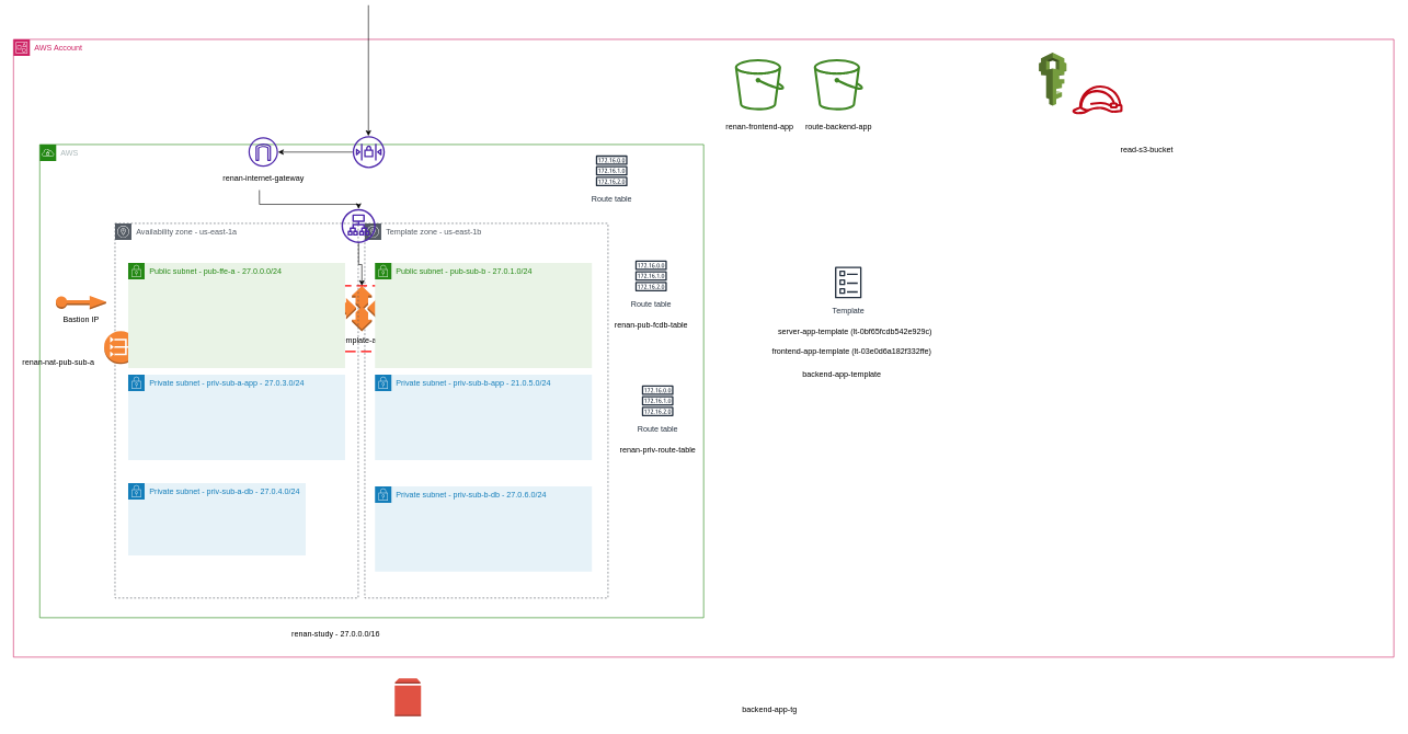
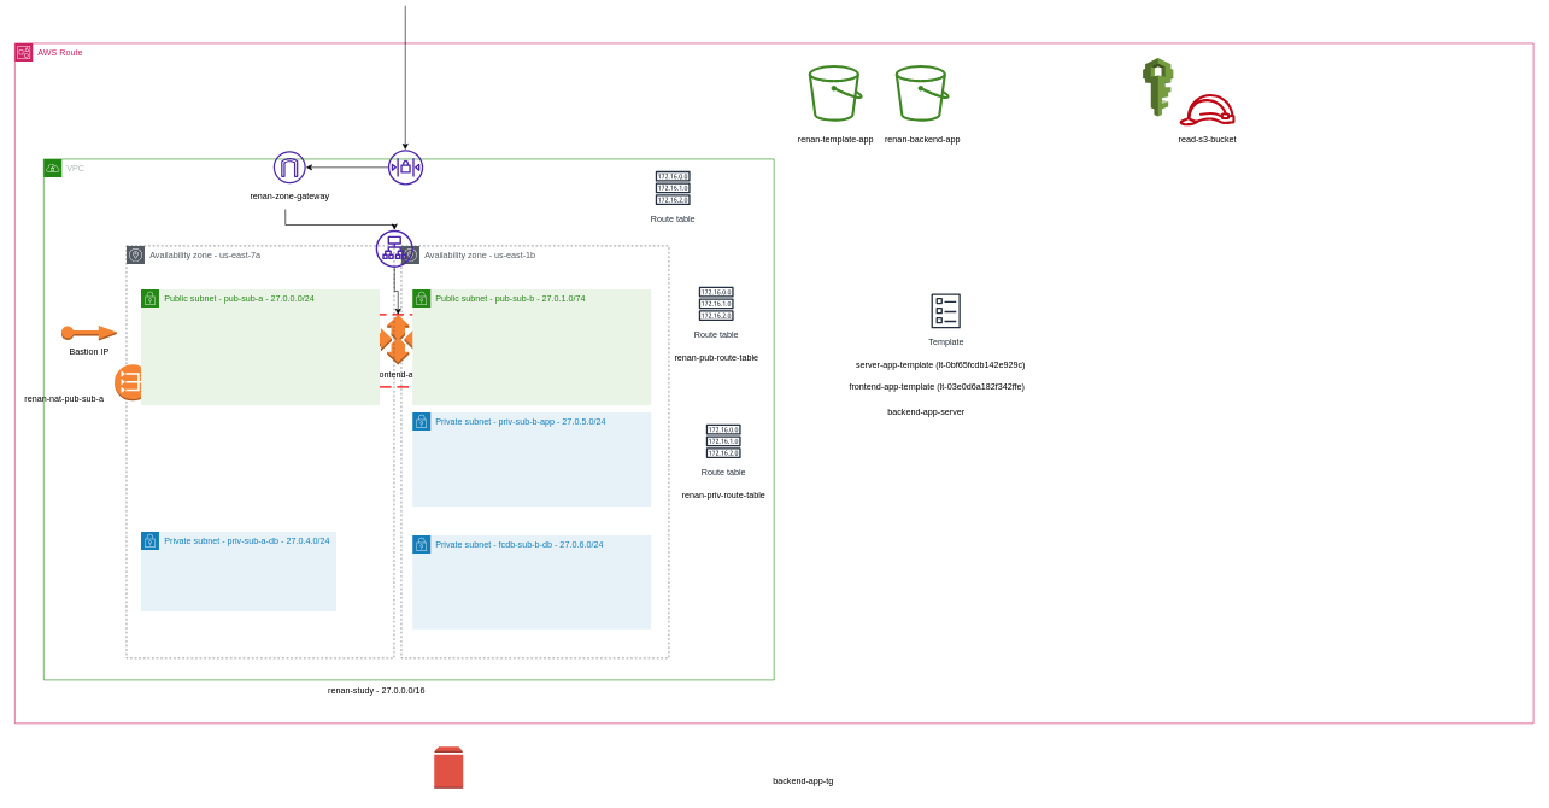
- <mxCell id="36" value="AWS Account" style="points=[[0,0],[0.25,0],[0.5,0],[0.75,0],[1,0],[1,0.25],[1,0.5],[1,0.75],[1,1],[0.75,1],[0.5,1],[0.25,1],[0,1],[0,0.75],[0,0.5],[0,0.25]];outlineConnect=0;gradientColor=none;html=1;whiteSpace=wrap;fontSize=12;fontStyle=0;container=1;pointerEvents=0;collapsible=0;recursiveResize=0;shape=mxgraph.aws4.group;grIcon=mxgraph.aws4.group_account;strokeColor=#CD2264;fillColor=none;verticalAlign=top;align=left;spacingLeft=30;fontColor=#CD2264;dashed=0;" parent="1" vertex="1"><mxGeometry x="20" y="20" width="2100" height="940" as="geometry" /></mxCell>
+ <mxCell id="36" value="AWS Route" style="points=[[0,0],[0.25,0],[0.5,0],[0.75,0],[1,0],[1,0.25],[1,0.5],[1,0.75],[1,1],[0.75,1],[0.5,1],[0.25,1],[0,1],[0,0.75],[0,0.5],[0,0.25]];outlineConnect=0;gradientColor=none;html=1;whiteSpace=wrap;fontSize=12;fontStyle=0;container=1;pointerEvents=0;collapsible=0;recursiveResize=0;shape=mxgraph.aws4.group;grIcon=mxgraph.aws4.group_account;strokeColor=#CD2264;fillColor=none;verticalAlign=top;align=left;spacingLeft=30;fontColor=#CD2264;dashed=0;" parent="1" vertex="1"><mxGeometry x="20" y="20" width="2100" height="940" as="geometry" /></mxCell>
- <mxCell id="41" value="renan-frontend-app" style="text;html=1;align=center;verticalAlign=middle;resizable=0;points=[];autosize=1;strokeColor=none;fillColor=none;" parent="39" vertex="1"><mxGeometry y="88" width="130" height="30" as="geometry" /></mxCell>
+ <mxCell id="41" value="renan-template-app" style="text;html=1;align=center;verticalAlign=middle;resizable=0;points=[];autosize=1;strokeColor=none;fillColor=none;" parent="39" vertex="1"><mxGeometry y="88" width="130" height="30" as="geometry" /></mxCell>
- <mxCell id="44" value="route-backend-app" style="text;html=1;align=center;verticalAlign=middle;resizable=0;points=[];autosize=1;strokeColor=none;fillColor=none;" parent="42" vertex="1"><mxGeometry y="88" width="130" height="30" as="geometry" /></mxCell>
+ <mxCell id="44" value="renan-backend-app" style="text;html=1;align=center;verticalAlign=middle;resizable=0;points=[];autosize=1;strokeColor=none;fillColor=none;" parent="42" vertex="1"><mxGeometry y="88" width="130" height="30" as="geometry" /></mxCell>
- <mxCell id="48" value="read-s3-bucket" style="text;html=1;align=center;verticalAlign=middle;resizable=0;points=[];autosize=1;strokeColor=none;fillColor=none;" parent="36" vertex="1"><mxGeometry x="1674" y="153" width="100" height="30" as="geometry" /></mxCell>
+ <mxCell id="48" value="read-s3-bucket" style="text;html=1;align=center;verticalAlign=middle;resizable=0;points=[];autosize=1;strokeColor=none;fillColor=none;" parent="36" vertex="1"><mxGeometry x="1599" y="118" width="100" height="30" as="geometry" /></mxCell>
- <mxCell id="2" value="AWS" style="points=[[0,0],[0.25,0],[0.5,0],[0.75,0],[1,0],[1,0.25],[1,0.5],[1,0.75],[1,1],[0.75,1],[0.5,1],[0.25,1],[0,1],[0,0.75],[0,0.5],[0,0.25]];outlineConnect=0;gradientColor=none;html=1;whiteSpace=wrap;fontSize=12;fontStyle=0;container=1;pointerEvents=0;collapsible=0;recursiveResize=0;shape=mxgraph.aws4.group;grIcon=mxgraph.aws4.group_vpc;strokeColor=#248814;fillColor=none;verticalAlign=top;align=left;spacingLeft=30;fontColor=#AAB7B8;dashed=0;" parent="1" vertex="1"><mxGeometry x="60" y="180" width="1010" height="720" as="geometry" /></mxCell>
+ <mxCell id="2" value="VPC" style="points=[[0,0],[0.25,0],[0.5,0],[0.75,0],[1,0],[1,0.25],[1,0.5],[1,0.75],[1,1],[0.75,1],[0.5,1],[0.25,1],[0,1],[0,0.75],[0,0.5],[0,0.25]];outlineConnect=0;gradientColor=none;html=1;whiteSpace=wrap;fontSize=12;fontStyle=0;container=1;pointerEvents=0;collapsible=0;recursiveResize=0;shape=mxgraph.aws4.group;grIcon=mxgraph.aws4.group_vpc;strokeColor=#248814;fillColor=none;verticalAlign=top;align=left;spacingLeft=30;fontColor=#AAB7B8;dashed=0;" parent="1" vertex="1"><mxGeometry x="60" y="180" width="1010" height="720" as="geometry" /></mxCell>
- <mxCell id="30" value="renan-internet-gateway" style="text;html=1;align=center;verticalAlign=middle;resizable=0;points=[];autosize=1;strokeColor=none;fillColor=none;" parent="28" vertex="1"><mxGeometry y="48" width="150" height="30" as="geometry" /></mxCell>
+ <mxCell id="30" value="renan-zone-gateway" style="text;html=1;align=center;verticalAlign=middle;resizable=0;points=[];autosize=1;strokeColor=none;fillColor=none;" parent="28" vertex="1"><mxGeometry y="48" width="150" height="30" as="geometry" /></mxCell>
- <mxCell id="11" value="Availability zone - us-east-1a" style="sketch=0;outlineConnect=0;gradientColor=none;html=1;whiteSpace=wrap;fontSize=12;fontStyle=0;shape=mxgraph.aws4.group;grIcon=mxgraph.aws4.group_availability_zone;strokeColor=#545B64;fillColor=none;verticalAlign=top;align=left;spacingLeft=30;fontColor=#545B64;dashed=1;" parent="10" vertex="1"><mxGeometry width="370" height="570" as="geometry" /></mxCell>
+ <mxCell id="11" value="Availability zone - us-east-7a" style="sketch=0;outlineConnect=0;gradientColor=none;html=1;whiteSpace=wrap;fontSize=12;fontStyle=0;shape=mxgraph.aws4.group;grIcon=mxgraph.aws4.group_availability_zone;strokeColor=#545B64;fillColor=none;verticalAlign=top;align=left;spacingLeft=30;fontColor=#545B64;dashed=1;" parent="10" vertex="1"><mxGeometry width="370" height="570" as="geometry" /></mxCell>
- <mxCell id="4" value="Template zone - us-east-1b" style="sketch=0;outlineConnect=0;gradientColor=none;html=1;whiteSpace=wrap;fontSize=12;fontStyle=0;shape=mxgraph.aws4.group;grIcon=mxgraph.aws4.group_availability_zone;strokeColor=#545B64;fillColor=none;verticalAlign=top;align=left;spacingLeft=30;fontColor=#545B64;dashed=1;" parent="3" vertex="1"><mxGeometry width="370" height="570" as="geometry" /></mxCell>
+ <mxCell id="4" value="Availability zone - us-east-1b" style="sketch=0;outlineConnect=0;gradientColor=none;html=1;whiteSpace=wrap;fontSize=12;fontStyle=0;shape=mxgraph.aws4.group;grIcon=mxgraph.aws4.group_availability_zone;strokeColor=#545B64;fillColor=none;verticalAlign=top;align=left;spacingLeft=30;fontColor=#545B64;dashed=1;" parent="3" vertex="1"><mxGeometry width="370" height="570" as="geometry" /></mxCell>
- <mxCell id="38" value="Public subnet - pub-ffe-a - 27.0.0.0/24&lt;span style=&quot;&quot;&gt;&#09;&lt;/span&gt;" style="points=[[0,0],[0.25,0],[0.5,0],[0.75,0],[1,0],[1,0.25],[1,0.5],[1,0.75],[1,1],[0.75,1],[0.5,1],[0.25,1],[0,1],[0,0.75],[0,0.5],[0,0.25]];outlineConnect=0;gradientColor=none;html=1;whiteSpace=wrap;fontSize=12;fontStyle=0;container=1;pointerEvents=0;collapsible=0;recursiveResize=0;shape=mxgraph.aws4.group;grIcon=mxgraph.aws4.group_security_group;grStroke=0;strokeColor=#248814;fillColor=#E9F3E6;verticalAlign=top;align=left;spacingLeft=30;fontColor=#248814;dashed=0;" parent="36" vertex="1"><mxGeometry x="174.5" y="340" width="330" height="160" as="geometry" /></mxCell>
+ <mxCell id="38" value="Public subnet - pub-sub-a - 27.0.0.0/24&lt;span style=&quot;&quot;&gt;&#09;&lt;/span&gt;" style="points=[[0,0],[0.25,0],[0.5,0],[0.75,0],[1,0],[1,0.25],[1,0.5],[1,0.75],[1,1],[0.75,1],[0.5,1],[0.25,1],[0,1],[0,0.75],[0,0.5],[0,0.25]];outlineConnect=0;gradientColor=none;html=1;whiteSpace=wrap;fontSize=12;fontStyle=0;container=1;pointerEvents=0;collapsible=0;recursiveResize=0;shape=mxgraph.aws4.group;grIcon=mxgraph.aws4.group_security_group;grStroke=0;strokeColor=#248814;fillColor=#E9F3E6;verticalAlign=top;align=left;spacingLeft=30;fontColor=#248814;dashed=0;" parent="36" vertex="1"><mxGeometry x="174.5" y="340" width="330" height="160" as="geometry" /></mxCell>
- <mxCell id="37" value="Public subnet - pub-sub-b - 27.0.1.0/24&lt;span style=&quot;&quot;&gt;&#09;&lt;/span&gt;" style="points=[[0,0],[0.25,0],[0.5,0],[0.75,0],[1,0],[1,0.25],[1,0.5],[1,0.75],[1,1],[0.75,1],[0.5,1],[0.25,1],[0,1],[0,0.75],[0,0.5],[0,0.25]];outlineConnect=0;gradientColor=none;html=1;whiteSpace=wrap;fontSize=12;fontStyle=0;container=1;pointerEvents=0;collapsible=0;recursiveResize=0;shape=mxgraph.aws4.group;grIcon=mxgraph.aws4.group_security_group;grStroke=0;strokeColor=#248814;fillColor=#E9F3E6;verticalAlign=top;align=left;spacingLeft=30;fontColor=#248814;dashed=0;" parent="36" vertex="1"><mxGeometry x="550" y="340" width="330" height="160" as="geometry" /></mxCell>
+ <mxCell id="37" value="Public subnet - pub-sub-b - 27.0.1.0/74&lt;span style=&quot;&quot;&gt;&#09;&lt;/span&gt;" style="points=[[0,0],[0.25,0],[0.5,0],[0.75,0],[1,0],[1,0.25],[1,0.5],[1,0.75],[1,1],[0.75,1],[0.5,1],[0.25,1],[0,1],[0,0.75],[0,0.5],[0,0.25]];outlineConnect=0;gradientColor=none;html=1;whiteSpace=wrap;fontSize=12;fontStyle=0;container=1;pointerEvents=0;collapsible=0;recursiveResize=0;shape=mxgraph.aws4.group;grIcon=mxgraph.aws4.group_security_group;grStroke=0;strokeColor=#248814;fillColor=#E9F3E6;verticalAlign=top;align=left;spacingLeft=30;fontColor=#248814;dashed=0;" parent="36" vertex="1"><mxGeometry x="550" y="340" width="330" height="160" as="geometry" /></mxCell>
- <mxCell id="55" value="Template" style="sketch=0;outlineConnect=0;fontColor=#232F3E;gradientColor=none;strokeColor=#232F3E;fillColor=#ffffff;dashed=0;verticalLabelPosition=bottom;verticalAlign=top;align=center;html=1;fontSize=12;fontStyle=0;aspect=fixed;shape=mxgraph.aws4.resourceIcon;resIcon=mxgraph.aws4.template;" parent="36" vertex="1"><mxGeometry x="1240" y="340" width="60" height="60" as="geometry" /></mxCell>
+ <mxCell id="55" value="Template" style="sketch=0;outlineConnect=0;fontColor=#232F3E;gradientColor=none;strokeColor=#232F3E;fillColor=#ffffff;dashed=0;verticalLabelPosition=bottom;verticalAlign=top;align=center;html=1;fontSize=12;fontStyle=0;aspect=fixed;shape=mxgraph.aws4.resourceIcon;resIcon=mxgraph.aws4.template;" parent="36" vertex="1"><mxGeometry x="1240" y="340" width="95" height="60" as="geometry" /></mxCell>
- <mxCell id="51" value="renan-pub-fcdb-table" style="text;html=1;align=center;verticalAlign=middle;resizable=0;points=[];autosize=1;strokeColor=none;fillColor=none;" parent="49" vertex="1"><mxGeometry y="90" width="140" height="30" as="geometry" /></mxCell>
+ <mxCell id="51" value="renan-pub-route-table" style="text;html=1;align=center;verticalAlign=middle;resizable=0;points=[];autosize=1;strokeColor=none;fillColor=none;" parent="49" vertex="1"><mxGeometry y="90" width="140" height="30" as="geometry" /></mxCell>
- <mxCell id="56" value="server-app-template (lt-0bf65fcdb542e929c)" style="text;html=1;align=center;verticalAlign=middle;resizable=0;points=[];autosize=1;strokeColor=none;fillColor=none;" parent="36" vertex="1"><mxGeometry x="1150" y="430" width="260" height="30" as="geometry" /></mxCell>
+ <mxCell id="56" value="server-app-template (lt-0bf65fcdb142e929c)" style="text;html=1;align=center;verticalAlign=middle;resizable=0;points=[];autosize=1;strokeColor=none;fillColor=none;" parent="36" vertex="1"><mxGeometry x="1150" y="430" width="260" height="30" as="geometry" /></mxCell>
- <mxCell id="7" value="template-asg" style="text;html=1;align=center;verticalAlign=middle;resizable=0;points=[];autosize=1;strokeColor=none;fillColor=none;" parent="5" vertex="1"><mxGeometry y="69.31" width="90" height="30" as="geometry" /></mxCell>
+ <mxCell id="7" value="frontend-asg" style="text;html=1;align=center;verticalAlign=middle;resizable=0;points=[];autosize=1;strokeColor=none;fillColor=none;" parent="5" vertex="1"><mxGeometry y="69.31" width="90" height="30" as="geometry" /></mxCell>
- <mxCell id="57" value="frontend-app-template (lt-03e0d6a182f332ffe)" style="text;html=1;align=center;verticalAlign=middle;resizable=0;points=[];autosize=1;strokeColor=none;fillColor=none;" parent="36" vertex="1"><mxGeometry x="1140" y="460" width="270" height="30" as="geometry" /></mxCell>
+ <mxCell id="57" value="frontend-app-template (lt-03e0d6a182f342ffe)" style="text;html=1;align=center;verticalAlign=middle;resizable=0;points=[];autosize=1;strokeColor=none;fillColor=none;" parent="36" vertex="1"><mxGeometry x="1140" y="460" width="270" height="30" as="geometry" /></mxCell>
- <mxCell id="60" value="backend-app-template" style="text;html=1;align=center;verticalAlign=middle;resizable=0;points=[];autosize=1;strokeColor=none;fillColor=none;" vertex="1" parent="1"><mxGeometry x="1210" y="515" width="140" height="30" as="geometry" /></mxCell>
+ <mxCell id="60" value="backend-app-server" style="text;html=1;align=center;verticalAlign=middle;resizable=0;points=[];autosize=1;strokeColor=none;fillColor=none;" vertex="1" parent="1"><mxGeometry x="1210" y="515" width="140" height="30" as="geometry" /></mxCell>
- <mxCell id="54" value="Private subnet - priv-sub-b-app - 21.0.5.0/24&lt;span style=&quot;&quot;&gt;&#09;&lt;/span&gt;" style="points=[[0,0],[0.25,0],[0.5,0],[0.75,0],[1,0],[1,0.25],[1,0.5],[1,0.75],[1,1],[0.75,1],[0.5,1],[0.25,1],[0,1],[0,0.75],[0,0.5],[0,0.25]];outlineConnect=0;gradientColor=none;html=1;whiteSpace=wrap;fontSize=12;fontStyle=0;container=1;pointerEvents=0;collapsible=0;recursiveResize=0;shape=mxgraph.aws4.group;grIcon=mxgraph.aws4.group_security_group;grStroke=0;strokeColor=#147EBA;fillColor=#E6F2F8;verticalAlign=top;align=left;spacingLeft=30;fontColor=#147EBA;dashed=0;" parent="36" vertex="1"><mxGeometry x="550" y="510" width="330" height="130" as="geometry" /></mxCell>
+ <mxCell id="54" value="Private subnet - priv-sub-b-app - 27.0.5.0/24&lt;span style=&quot;&quot;&gt;&#09;&lt;/span&gt;" style="points=[[0,0],[0.25,0],[0.5,0],[0.75,0],[1,0],[1,0.25],[1,0.5],[1,0.75],[1,1],[0.75,1],[0.5,1],[0.25,1],[0,1],[0,0.75],[0,0.5],[0,0.25]];outlineConnect=0;gradientColor=none;html=1;whiteSpace=wrap;fontSize=12;fontStyle=0;container=1;pointerEvents=0;collapsible=0;recursiveResize=0;shape=mxgraph.aws4.group;grIcon=mxgraph.aws4.group_security_group;grStroke=0;strokeColor=#147EBA;fillColor=#E6F2F8;verticalAlign=top;align=left;spacingLeft=30;fontColor=#147EBA;dashed=0;" parent="36" vertex="1"><mxGeometry x="550" y="510" width="330" height="130" as="geometry" /></mxCell>
- <mxCell id="52" value="Private subnet - priv-sub-a-app - 27.0.3.0/24&lt;span style=&quot;&quot;&gt;&#09;&lt;/span&gt;" style="points=[[0,0],[0.25,0],[0.5,0],[0.75,0],[1,0],[1,0.25],[1,0.5],[1,0.75],[1,1],[0.75,1],[0.5,1],[0.25,1],[0,1],[0,0.75],[0,0.5],[0,0.25]];outlineConnect=0;gradientColor=none;html=1;whiteSpace=wrap;fontSize=12;fontStyle=0;container=1;pointerEvents=0;collapsible=0;recursiveResize=0;shape=mxgraph.aws4.group;grIcon=mxgraph.aws4.group_security_group;grStroke=0;strokeColor=#147EBA;fillColor=#E6F2F8;verticalAlign=top;align=left;spacingLeft=30;fontColor=#147EBA;dashed=0;" parent="36" vertex="1"><mxGeometry x="174.5" y="510" width="330" height="130" as="geometry" /></mxCell>
- <mxCell id="53" value="Private subnet - priv-sub-b-db - 27.0.6.0/24&lt;span style=&quot;&quot;&gt;&#09;&lt;/span&gt;" style="points=[[0,0],[0.25,0],[0.5,0],[0.75,0],[1,0],[1,0.25],[1,0.5],[1,0.75],[1,1],[0.75,1],[0.5,1],[0.25,1],[0,1],[0,0.75],[0,0.5],[0,0.25]];outlineConnect=0;gradientColor=none;html=1;whiteSpace=wrap;fontSize=12;fontStyle=0;container=1;pointerEvents=0;collapsible=0;recursiveResize=0;shape=mxgraph.aws4.group;grIcon=mxgraph.aws4.group_security_group;grStroke=0;strokeColor=#147EBA;fillColor=#E6F2F8;verticalAlign=top;align=left;spacingLeft=30;fontColor=#147EBA;dashed=0;" parent="36" vertex="1"><mxGeometry x="550" y="680" width="330" height="130" as="geometry" /></mxCell>
+ <mxCell id="53" value="Private subnet - fcdb-sub-b-db - 27.0.6.0/24&lt;span style=&quot;&quot;&gt;&#09;&lt;/span&gt;" style="points=[[0,0],[0.25,0],[0.5,0],[0.75,0],[1,0],[1,0.25],[1,0.5],[1,0.75],[1,1],[0.75,1],[0.5,1],[0.25,1],[0,1],[0,0.75],[0,0.5],[0,0.25]];outlineConnect=0;gradientColor=none;html=1;whiteSpace=wrap;fontSize=12;fontStyle=0;container=1;pointerEvents=0;collapsible=0;recursiveResize=0;shape=mxgraph.aws4.group;grIcon=mxgraph.aws4.group_security_group;grStroke=0;strokeColor=#147EBA;fillColor=#E6F2F8;verticalAlign=top;align=left;spacingLeft=30;fontColor=#147EBA;dashed=0;" parent="36" vertex="1"><mxGeometry x="550" y="680" width="330" height="130" as="geometry" /></mxCell>
- <mxCell id="58" value="renan-study - 27.0.0.0/16" style="text;html=1;align=center;verticalAlign=middle;resizable=0;points=[];autosize=1;strokeColor=none;fillColor=none;" parent="1" vertex="1"><mxGeometry x="430" y="910" width="160" height="30" as="geometry" /></mxCell>
+ <mxCell id="58" value="renan-study - 27.0.0.0/16" style="text;html=1;align=center;verticalAlign=middle;resizable=0;points=[];autosize=1;strokeColor=none;fillColor=none;" parent="1" vertex="1"><mxGeometry x="440" y="900" width="160" height="30" as="geometry" /></mxCell>
- <mxCell id="61" value="backend-app-tg" style="text;html=1;align=center;verticalAlign=middle;resizable=0;points=[];autosize=1;strokeColor=none;fillColor=none;" vertex="1" parent="1"><mxGeometry x="1115" y="1025" width="110" height="30" as="geometry" /></mxCell>
+ <mxCell id="61" value="backend-app-tg" style="text;html=1;align=center;verticalAlign=middle;resizable=0;points=[];autosize=1;strokeColor=none;fillColor=none;" vertex="1" parent="1"><mxGeometry x="1055" y="1025" width="110" height="30" as="geometry" /></mxCell>
